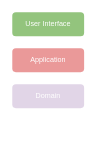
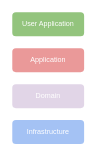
- <mxCell id="2" value="&lt;font color=&quot;#ffffff&quot;&gt;User Interface&lt;/font&gt;" style="rounded=1;whiteSpace=wrap;html=1;fillColor=#93c47dff;strokeColor=none;glass=0;shadow=0;" parent="1" vertex="1"><mxGeometry x="20" y="20" width="120" height="40" as="geometry" /></mxCell>
+ <mxCell id="2" value="&lt;font color=&quot;#ffffff&quot;&gt;User Application&lt;/font&gt;" style="rounded=1;whiteSpace=wrap;html=1;fillColor=#93c47dff;strokeColor=none;glass=0;shadow=0;" parent="1" vertex="1"><mxGeometry x="20" y="20" width="120" height="40" as="geometry" /></mxCell>
+ <mxCell id="5" value="&lt;font color=&quot;#ffffff&quot;&gt;Infrastructure&lt;/font&gt;" style="rounded=1;whiteSpace=wrap;html=1;fillColor=#a4c2f4ff;strokeColor=none;" parent="1" vertex="1"><mxGeometry x="20" y="200" width="120" height="40" as="geometry" /></mxCell>
